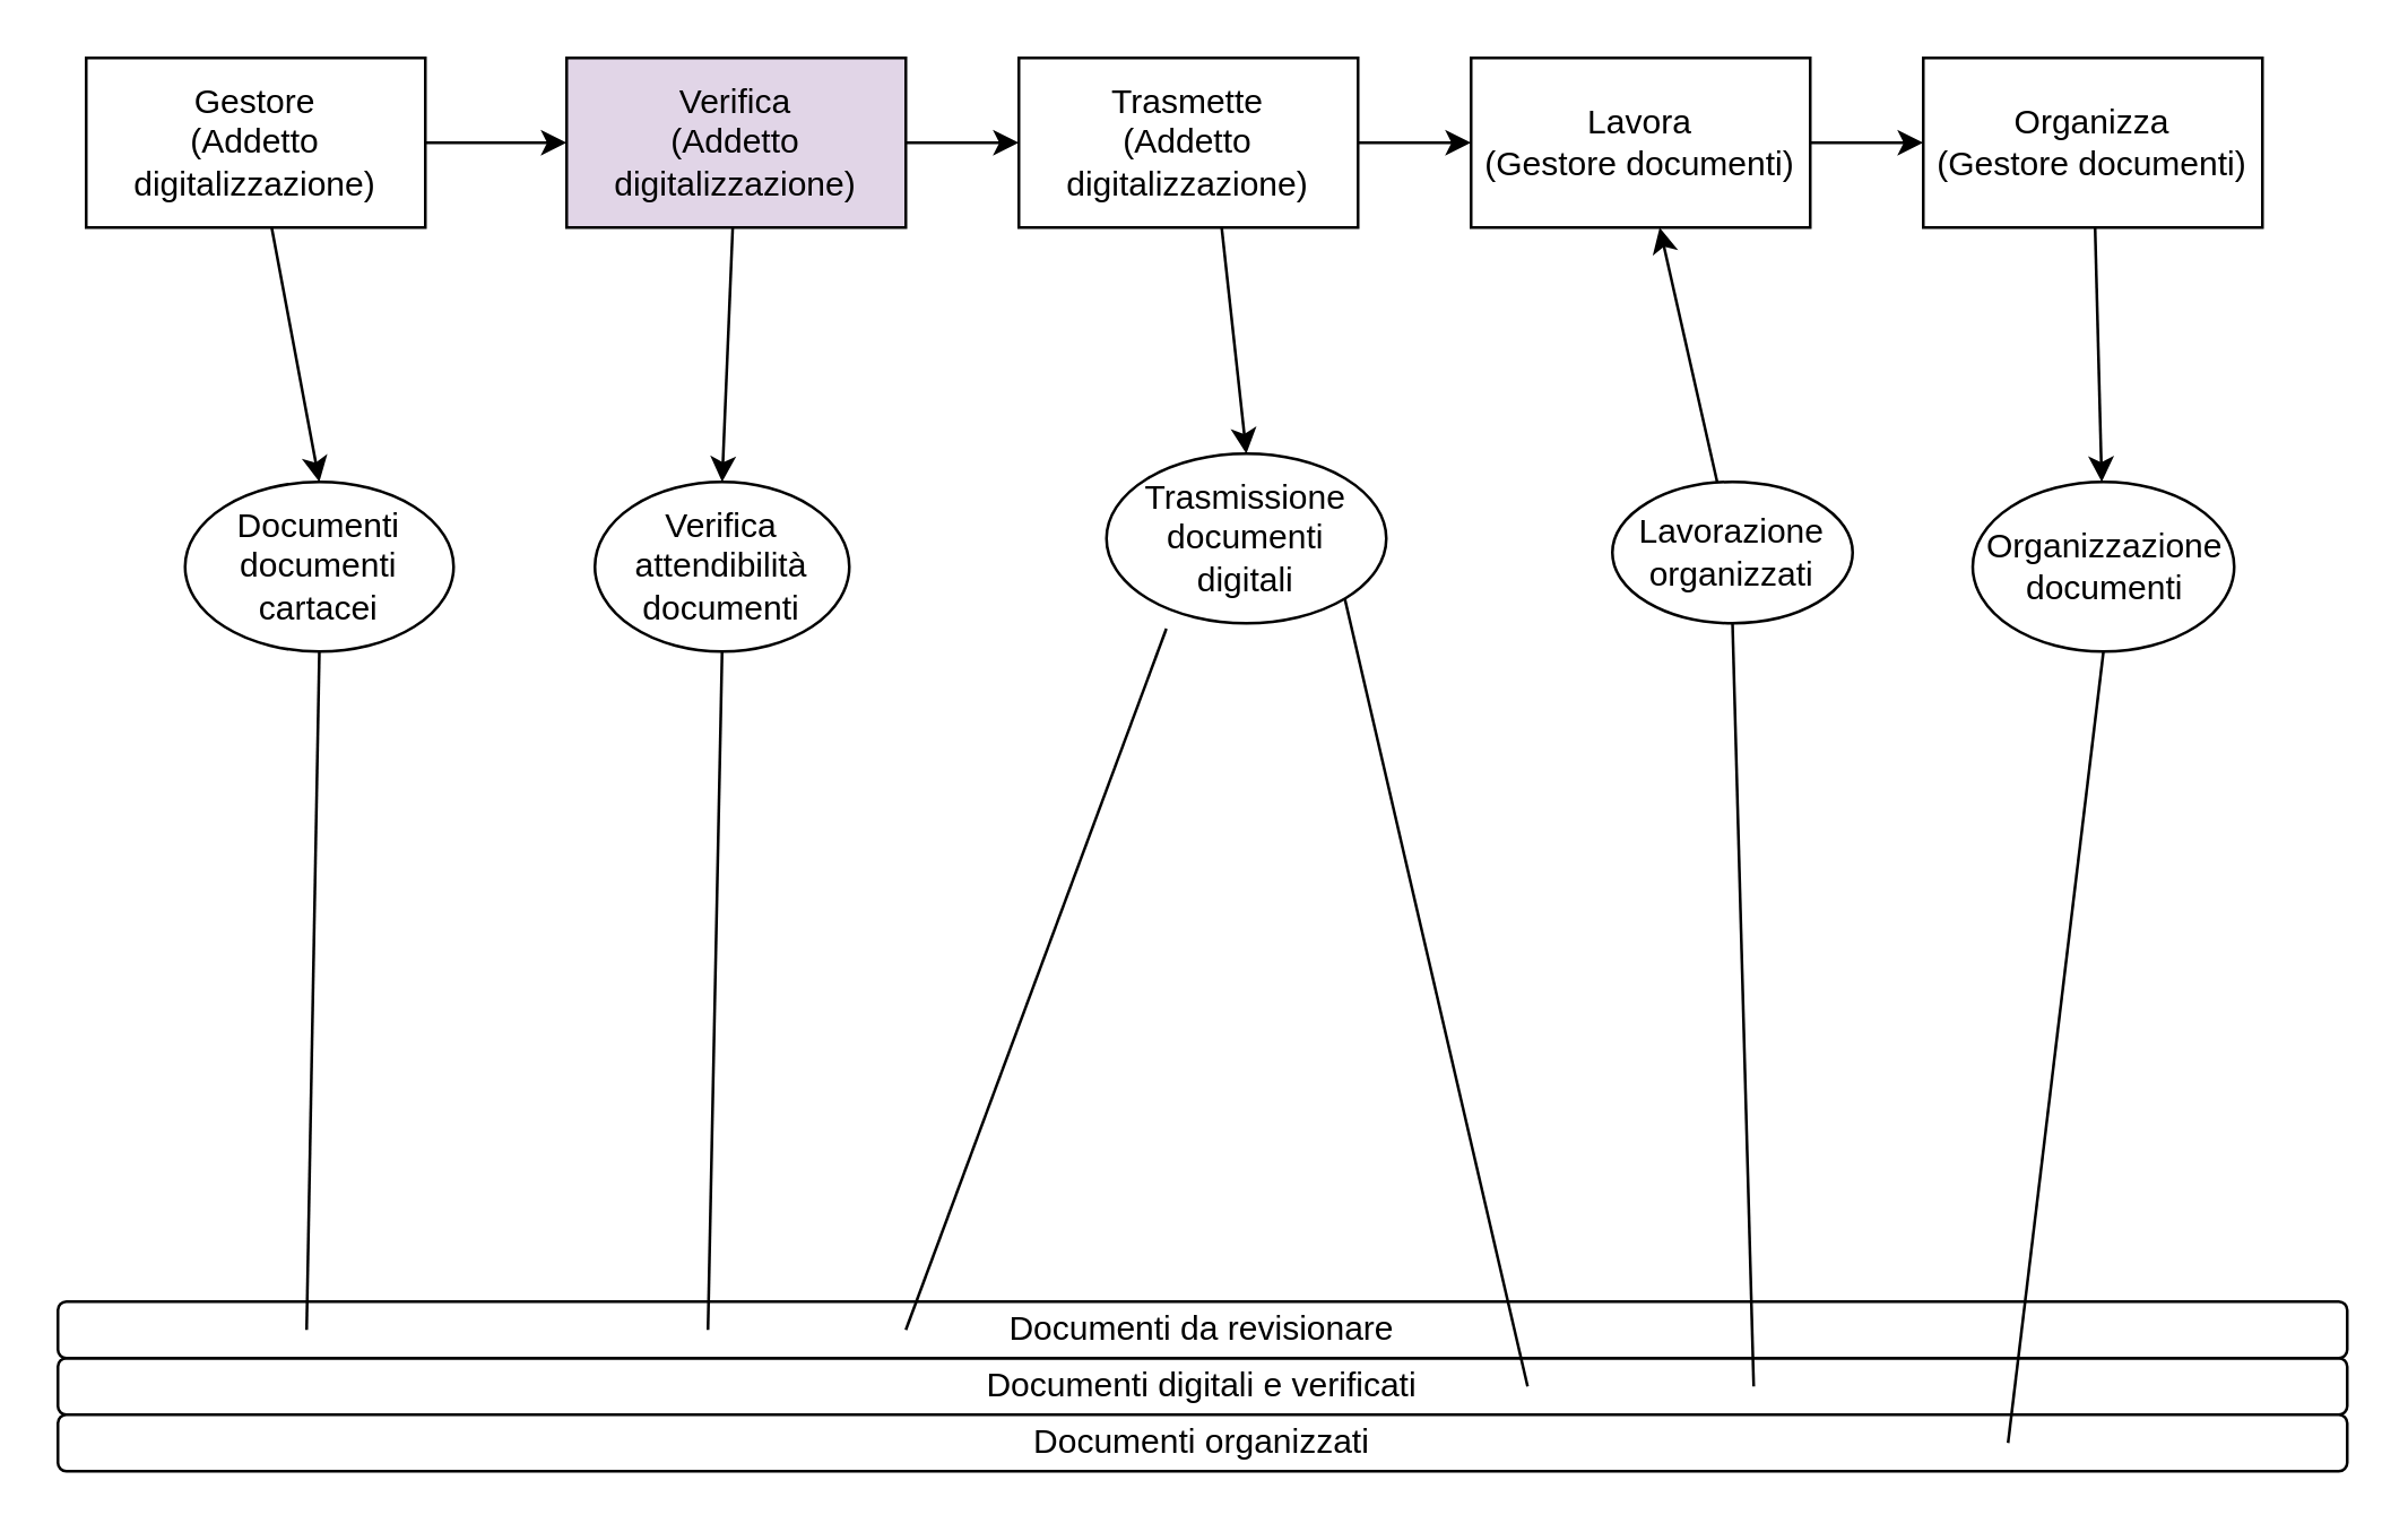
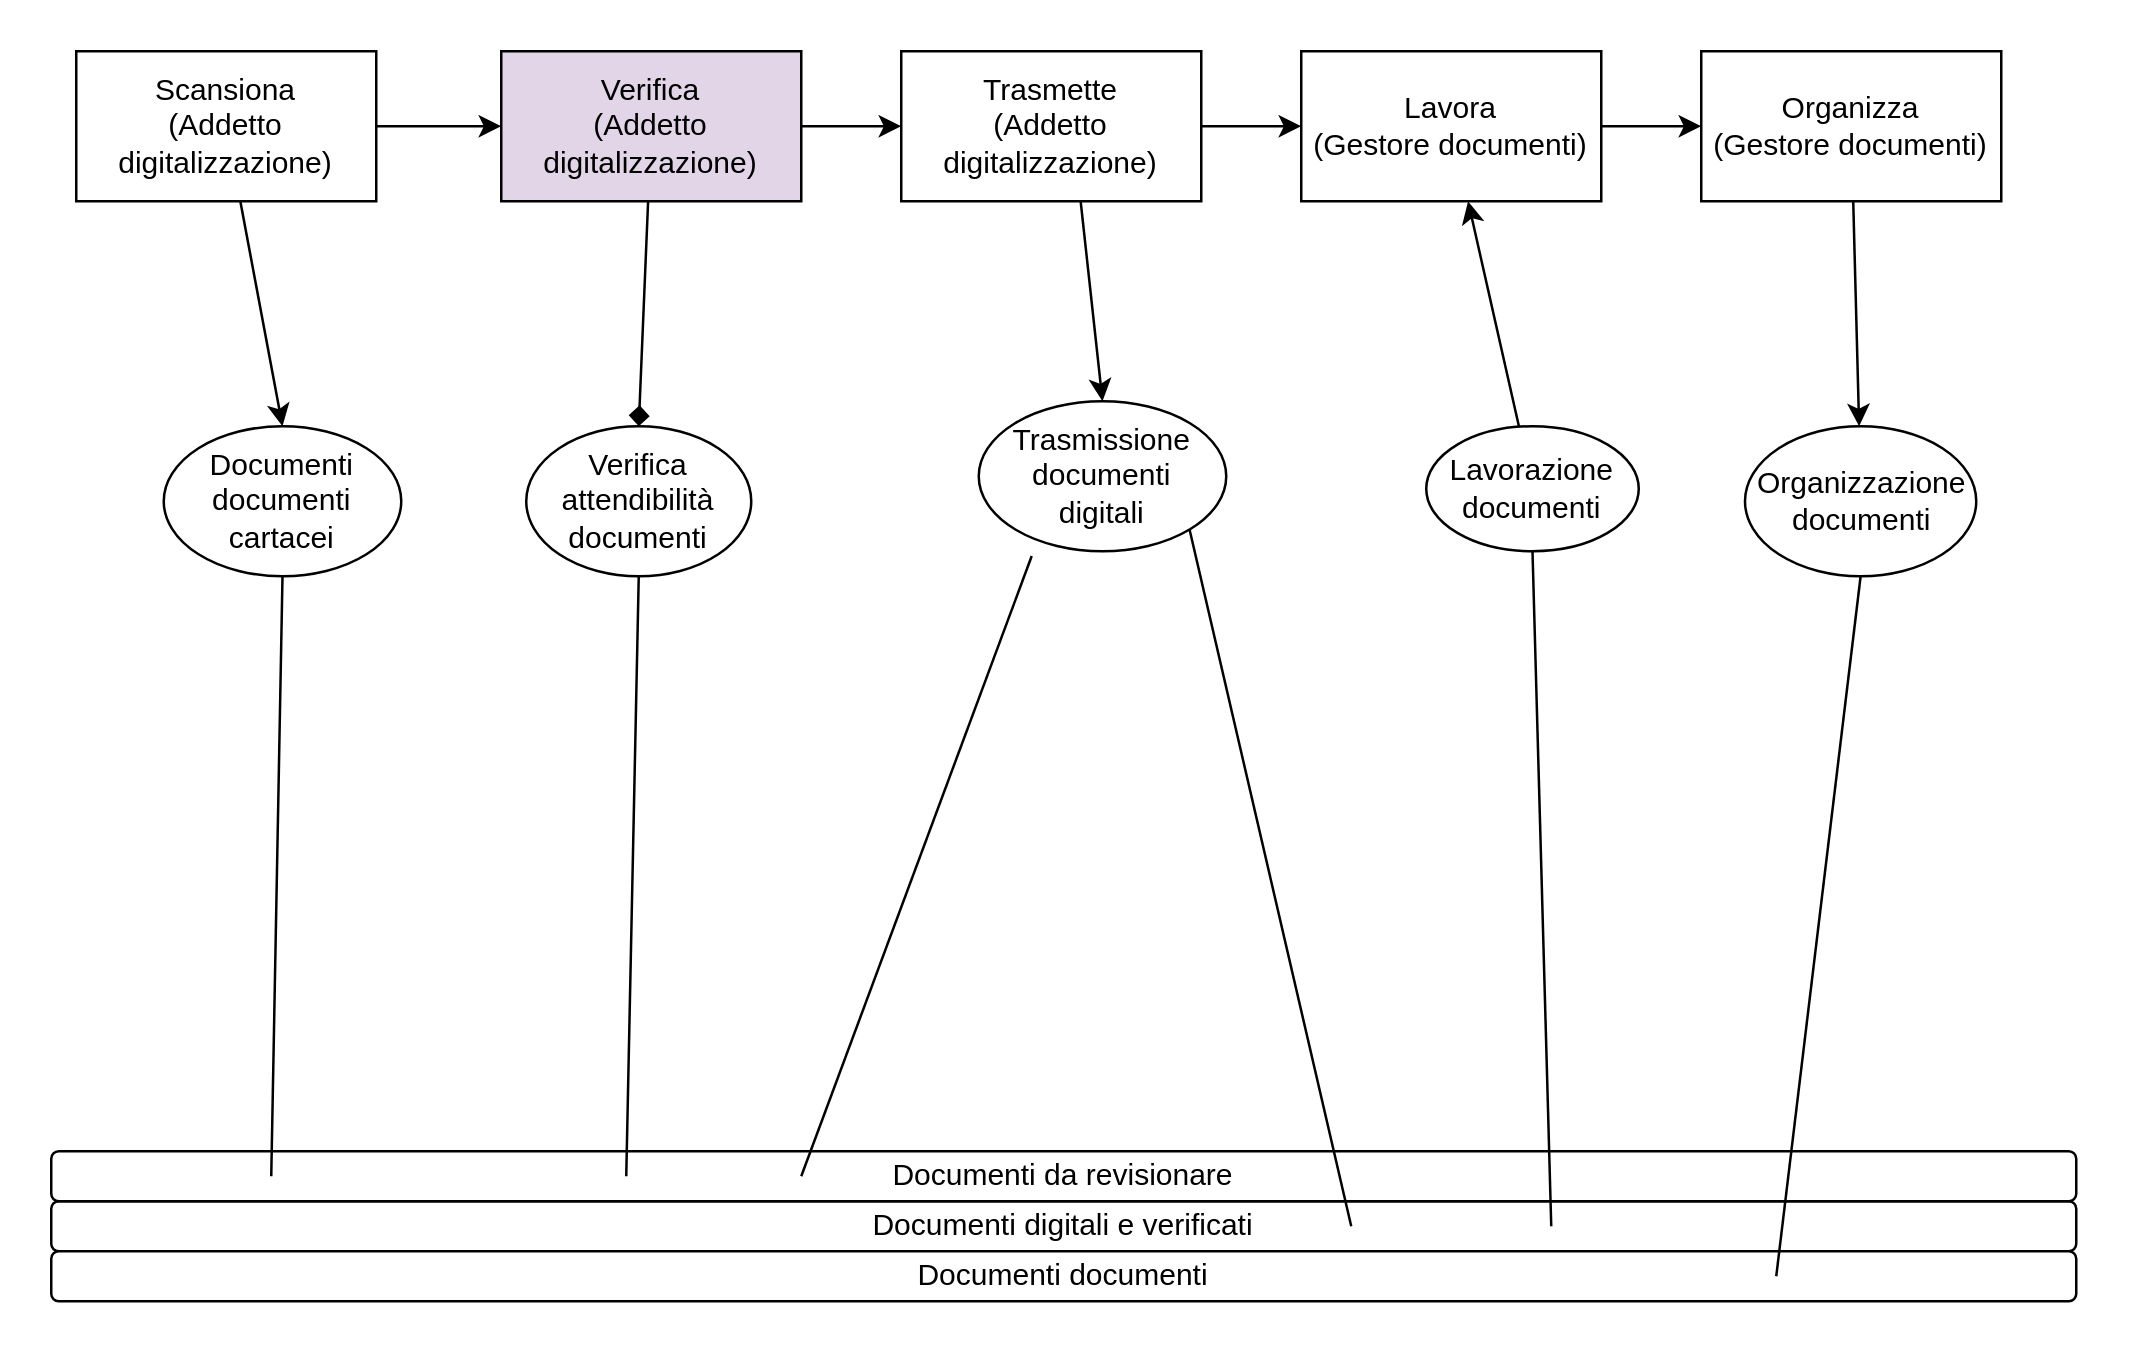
- <mxCell id="6" value="Gestore&lt;br&gt;(Addetto digitalizzazione)" style="rounded=0;whiteSpace=wrap;html=1;" parent="1" vertex="1"><mxGeometry x="30" y="20" width="120" height="60" as="geometry" /></mxCell>
+ <mxCell id="6" value="Scansiona&lt;br&gt;(Addetto digitalizzazione)" style="rounded=0;whiteSpace=wrap;html=1;" parent="1" vertex="1"><mxGeometry x="30" y="20" width="120" height="60" as="geometry" /></mxCell>
- <mxCell id="13" style="rounded=0;orthogonalLoop=1;jettySize=auto;html=1;entryX=0.5;entryY=0;entryDx=0;entryDy=0;" parent="1" source="14" target="20" edge="1"><mxGeometry relative="1" as="geometry" /></mxCell>
+ <mxCell id="13" style="rounded=0;orthogonalLoop=1;jettySize=auto;html=1;entryX=0.5;entryY=0;entryDx=0;entryDy=0;endArrow=diamond;" parent="1" source="14" target="20" edge="1"><mxGeometry relative="1" as="geometry" /></mxCell>
- <mxCell id="26" value="Lavorazione&lt;br&gt;organizzati" style="ellipse;whiteSpace=wrap;html=1;rounded=1;" parent="1" vertex="1"><mxGeometry x="570" y="170" width="85" height="50" as="geometry" /></mxCell>
+ <mxCell id="26" value="Lavorazione&lt;br&gt;documenti" style="ellipse;whiteSpace=wrap;html=1;rounded=1;" parent="1" vertex="1"><mxGeometry x="570" y="170" width="85" height="50" as="geometry" /></mxCell>
- <mxCell id="17" value="Documenti organizzati" style="rounded=1;whiteSpace=wrap;html=1;" parent="1" vertex="1"><mxGeometry y="500" width="810" height="20" as="geometry" x="20" /></mxCell>
+ <mxCell id="17" value="Documenti documenti" style="rounded=1;whiteSpace=wrap;html=1;" parent="1" vertex="1"><mxGeometry y="500" width="810" height="20" as="geometry" x="20" /></mxCell>
